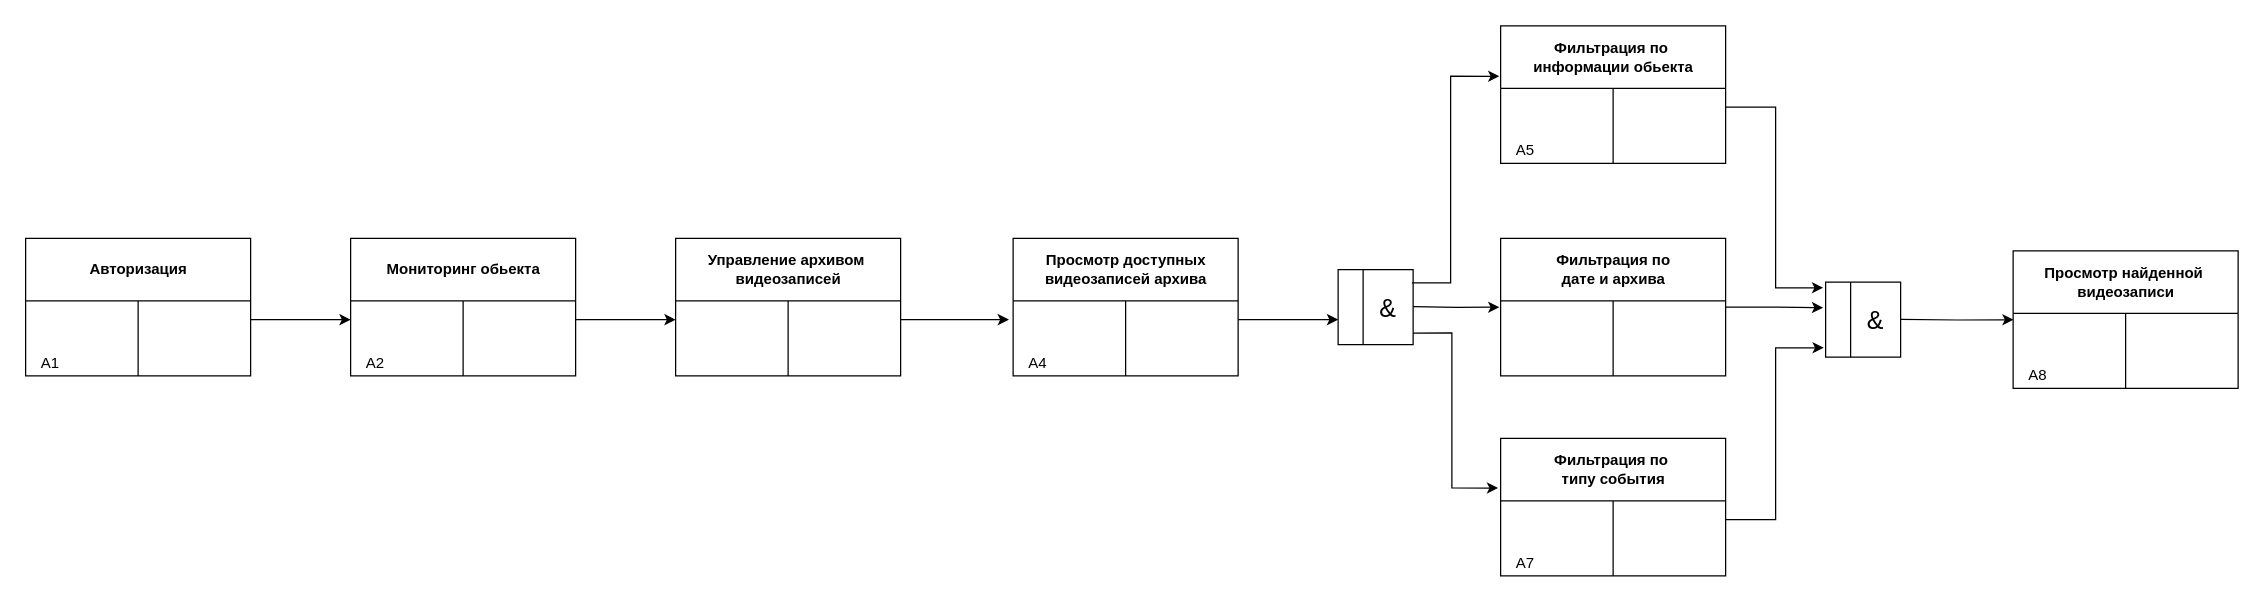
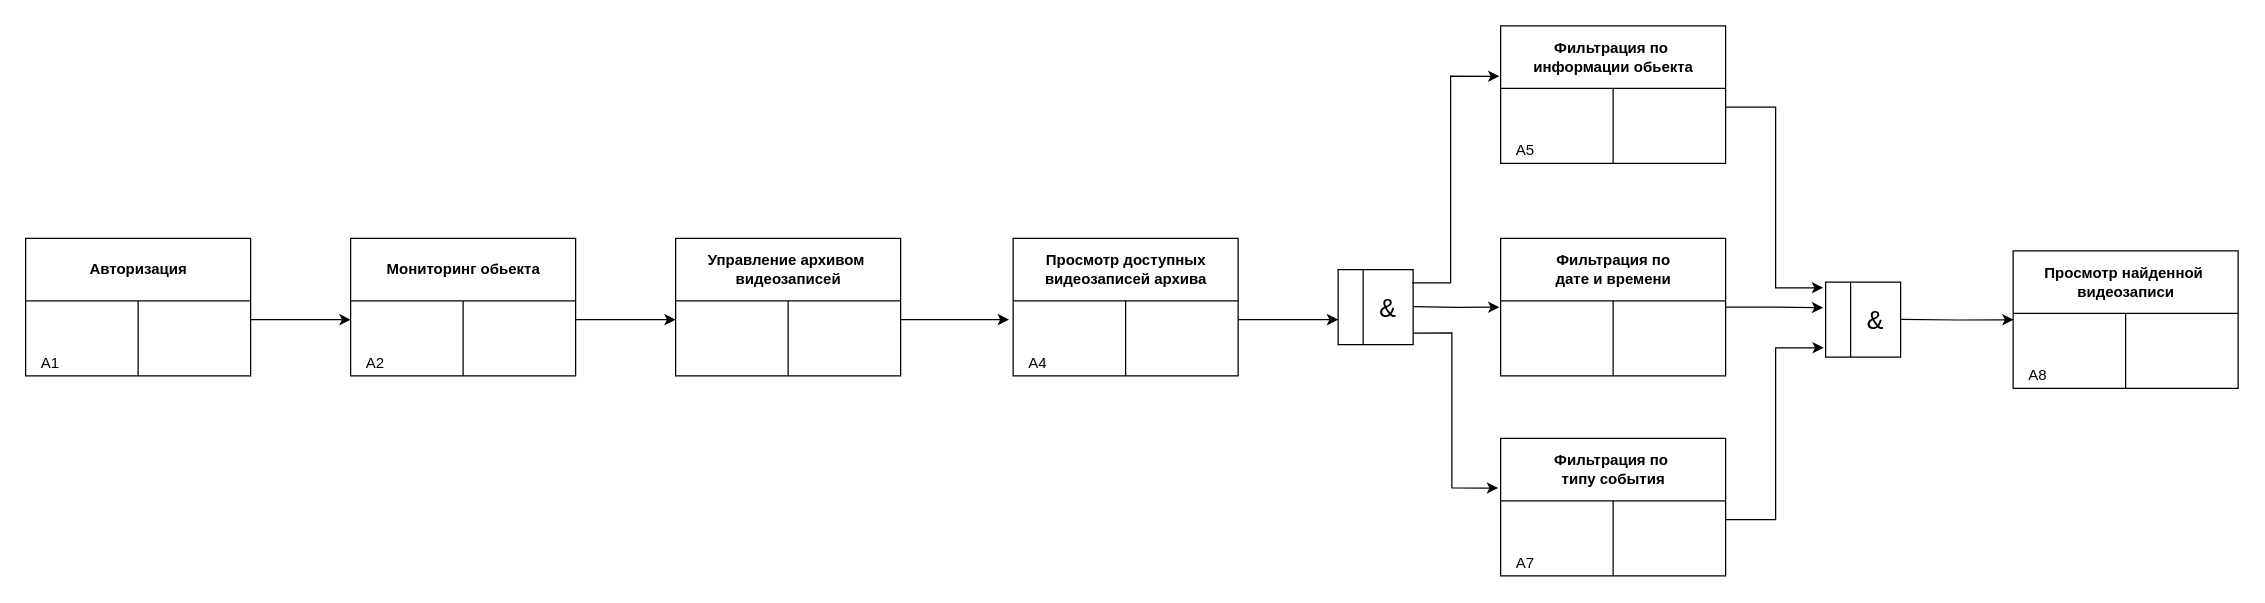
- <mxCell id="34" value="Фильтрация по&lt;br&gt;дате и архива" style="shape=table;startSize=50;container=1;collapsible=1;childLayout=tableLayout;fixedRows=1;rowLines=0;fontStyle=1;align=center;resizeLast=1;html=1;" vertex="1" parent="1"><mxGeometry x="1200" y="190" width="180" height="110" as="geometry" /></mxCell>
+ <mxCell id="34" value="Фильтрация по&lt;br&gt;дате и времени" style="shape=table;startSize=50;container=1;collapsible=1;childLayout=tableLayout;fixedRows=1;rowLines=0;fontStyle=1;align=center;resizeLast=1;html=1;" vertex="1" parent="1"><mxGeometry x="1200" y="190" width="180" height="110" as="geometry" /></mxCell>
